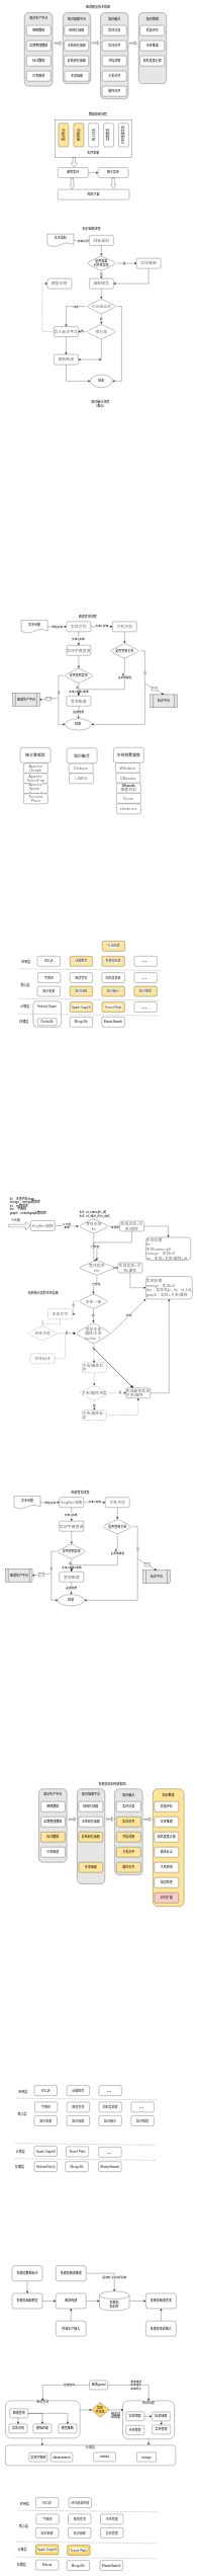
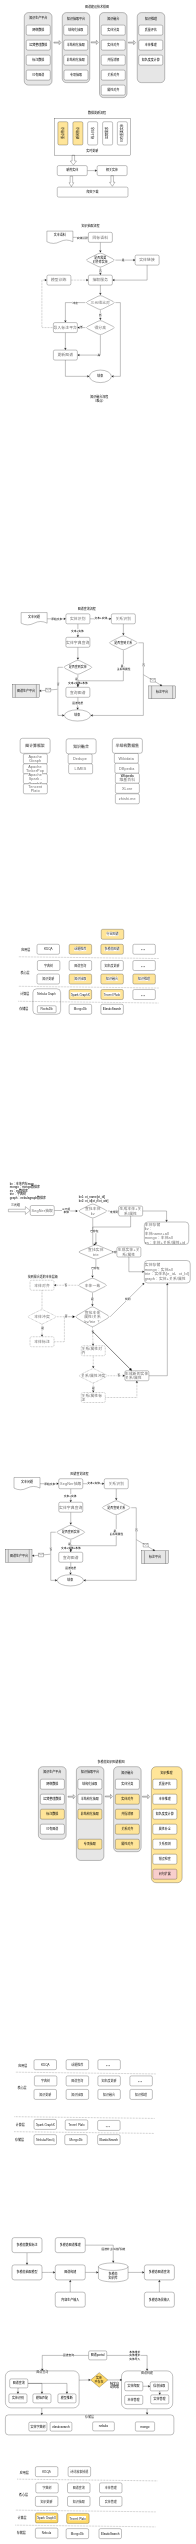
+ <mxCell id="76" value="" style="edgeStyle=orthogonalEdgeStyle;rounded=0;orthogonalLoop=1;jettySize=auto;html=1;dashed=1;" parent="1" source="77" target="62" edge="1"><mxGeometry relative="1" as="geometry" /></mxCell>
- <mxCell id="174" value="&lt;div style=&quot;text-align: left&quot;&gt;&lt;font color=&quot;#696868&quot;&gt;&lt;span style=&quot;font-size: 15px ; letter-spacing: 0.544px&quot;&gt;本体对齐&lt;/span&gt;&lt;/font&gt;&lt;/div&gt;" style="rounded=1;whiteSpace=wrap;html=1;dashed=1;" parent="1" vertex="1"><mxGeometry x="188.5" y="5171" width="96" height="40" as="geometry" /></mxCell>
+ <mxCell id="174" value="&lt;div style=&quot;text-align: left&quot;&gt;&lt;font color=&quot;#696868&quot;&gt;&lt;span style=&quot;font-size: 15px ; letter-spacing: 0.544px&quot;&gt;本体对齐&lt;/span&gt;&lt;/font&gt;&lt;/div&gt;" style="rounded=1;whiteSpace=wrap;html=1;dashed=1;" parent="1" vertex="1"><mxGeometry x="118.5" y="5121" width="96" height="40" as="geometry" /></mxCell>
+ <mxCell id="177" value="" style="edgeStyle=orthogonalEdgeStyle;rounded=0;orthogonalLoop=1;jettySize=auto;html=1;dashed=1;" parent="1" source="179" target="182" edge="1"><mxGeometry relative="1" as="geometry" /></mxCell>
+ <mxCell id="178" value="是" style="edgeLabel;html=1;align=center;verticalAlign=middle;resizable=0;points=[];" parent="177" vertex="1" connectable="0"><mxGeometry x="-0.385" y="2" relative="1" as="geometry"><mxPoint as="offset" /></mxGeometry></mxCell>
